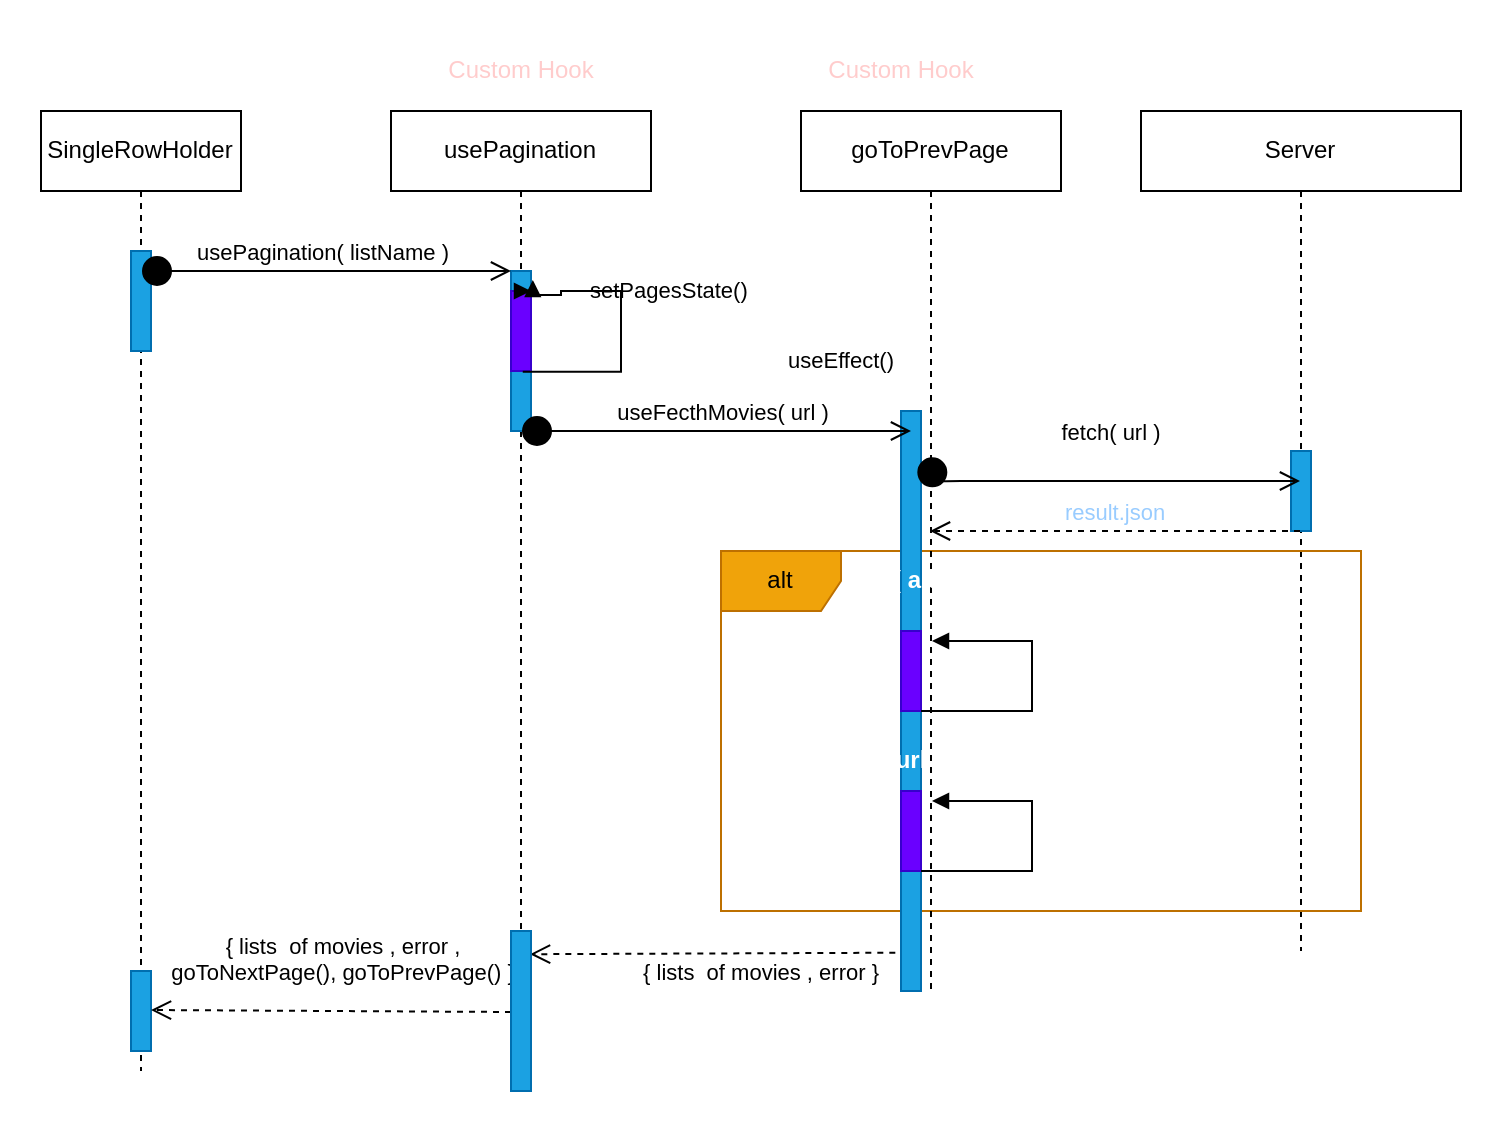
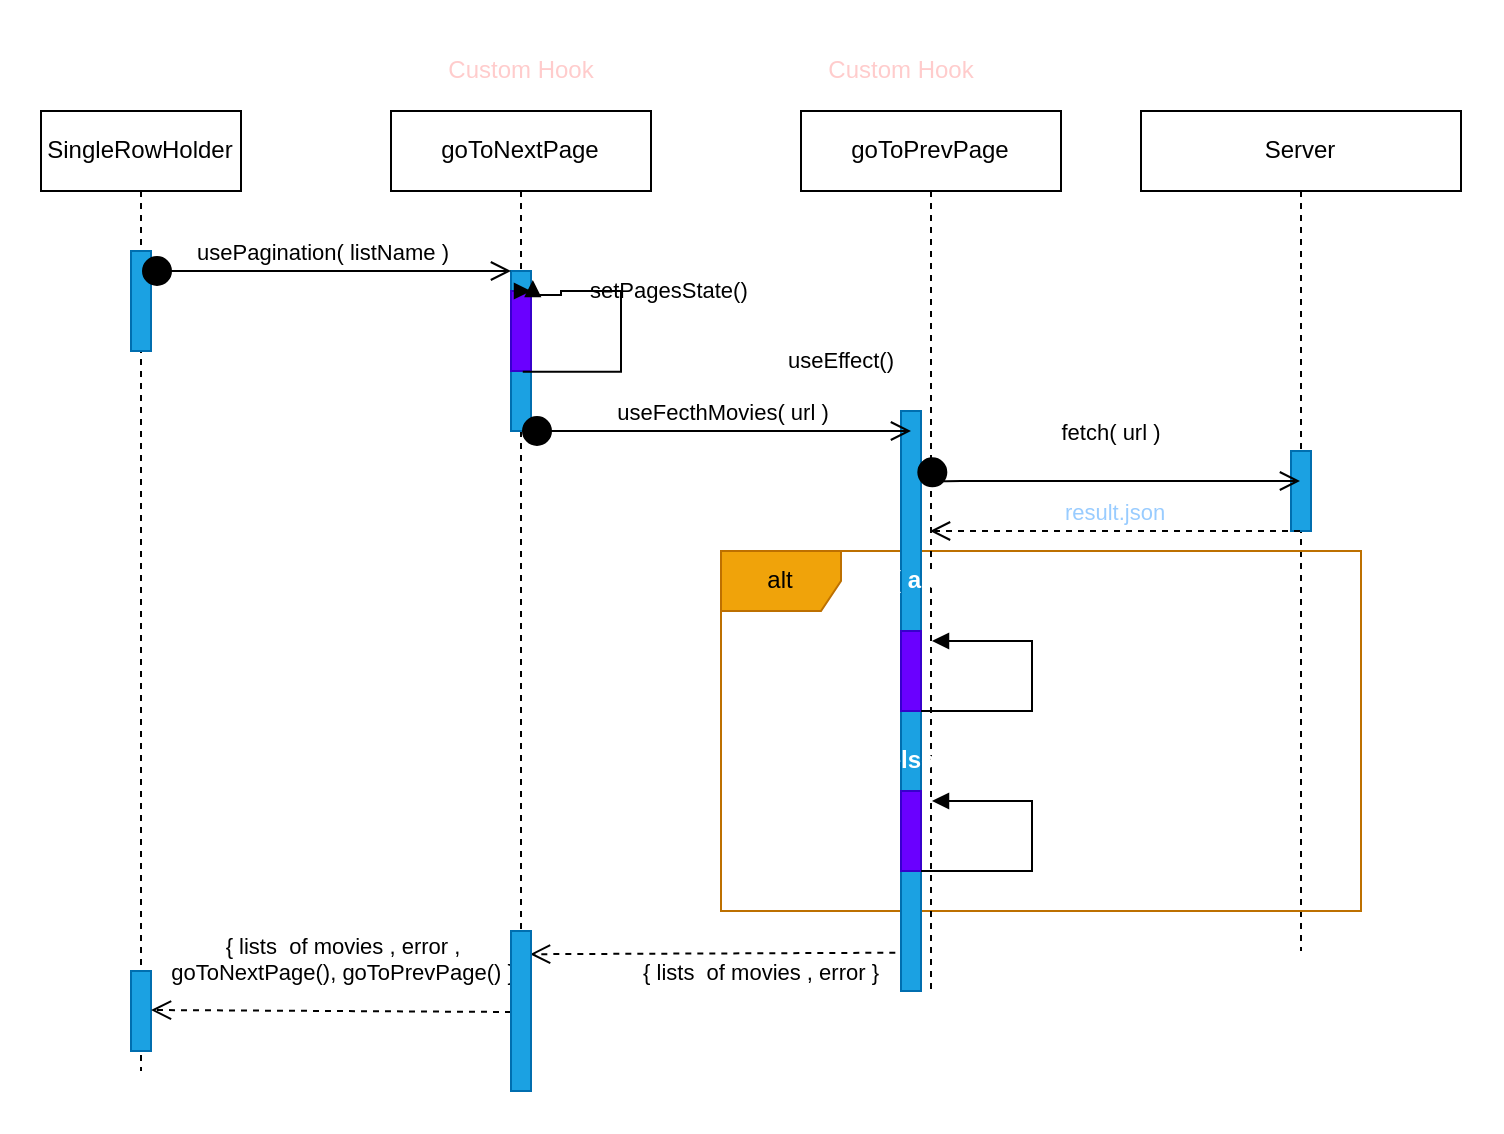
- <mxCell id="6" value="usePagination" style="shape=umlLifeline;perimeter=lifelinePerimeter;whiteSpace=wrap;html=1;container=1;collapsible=0;recursiveResize=0;outlineConnect=0;" parent="1" vertex="1"><mxGeometry x="195" y="55" width="130" height="410" as="geometry" /></mxCell>
+ <mxCell id="6" value="goToNextPage" style="shape=umlLifeline;perimeter=lifelinePerimeter;whiteSpace=wrap;html=1;container=1;collapsible=0;recursiveResize=0;outlineConnect=0;" parent="1" vertex="1"><mxGeometry x="195" y="55" width="130" height="410" as="geometry" /></mxCell>
- <mxCell id="21" value="&lt;b&gt;[ url ]&lt;/b&gt;" style="text;html=1;align=center;verticalAlign=middle;resizable=0;points=[];autosize=1;strokeColor=none;fillColor=none;fontColor=#FFFFFF;" vertex="1" parent="15"><mxGeometry x="25" y="310" width="60" height="30" as="geometry" /></mxCell>
+ <mxCell id="21" value="&lt;b&gt;[ else ]&lt;/b&gt;" style="text;html=1;align=center;verticalAlign=middle;resizable=0;points=[];autosize=1;strokeColor=none;fillColor=none;fontColor=#FFFFFF;" vertex="1" parent="15"><mxGeometry x="25" y="310" width="60" height="30" as="geometry" /></mxCell>
